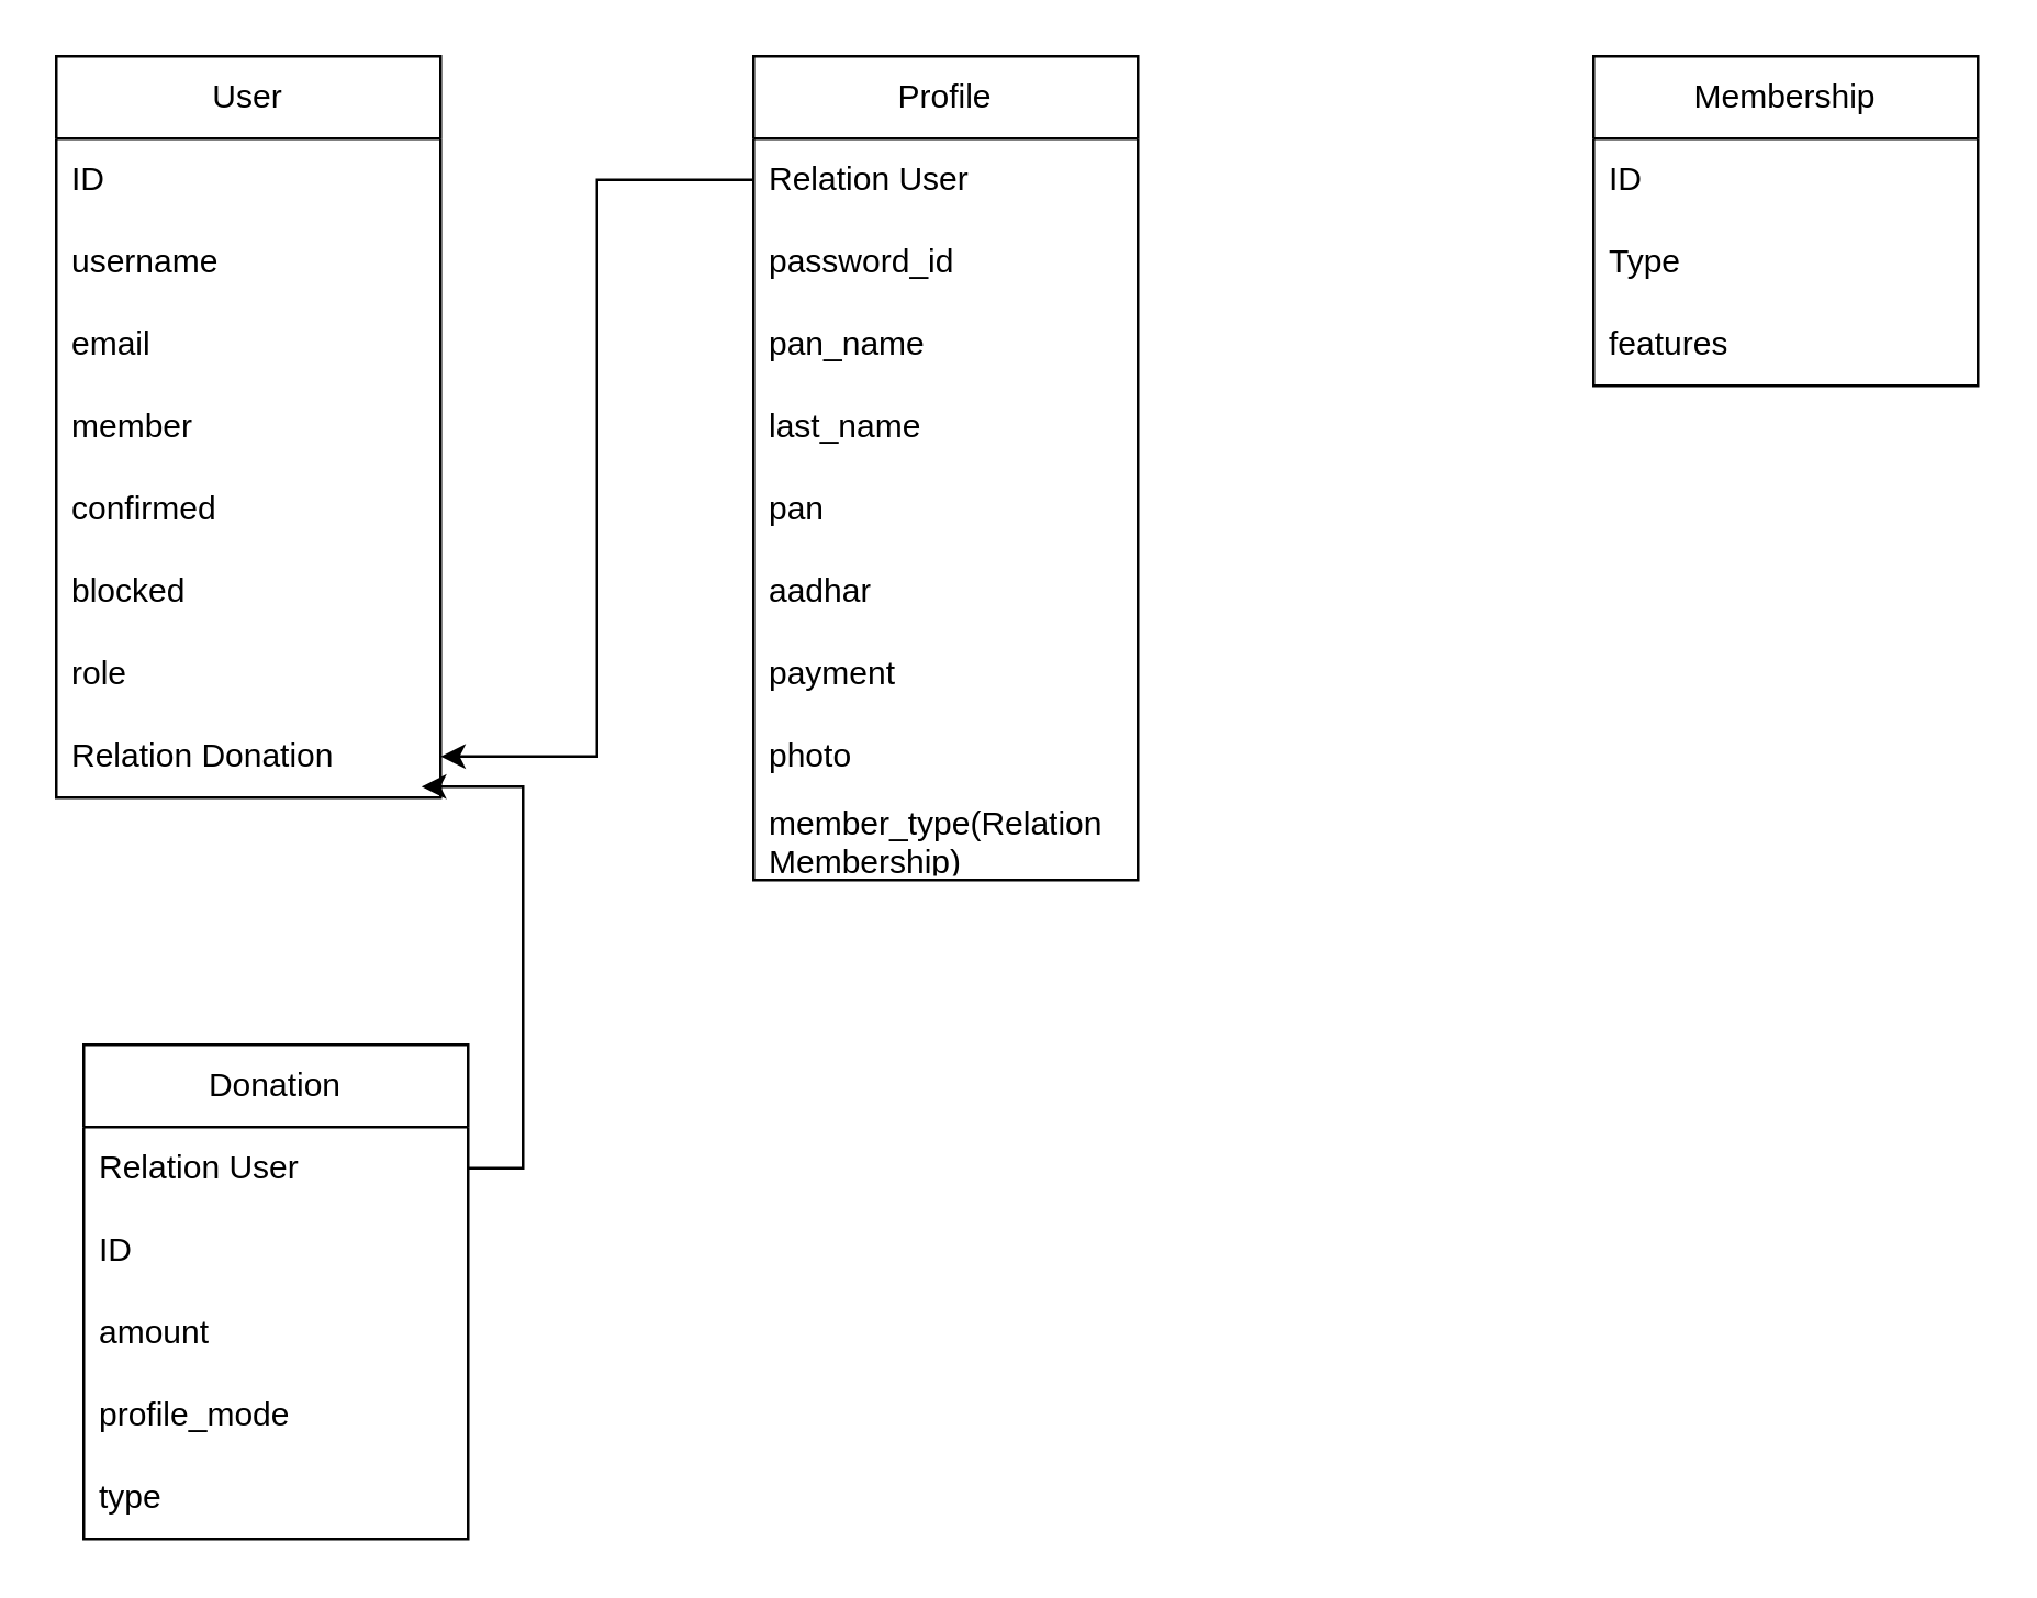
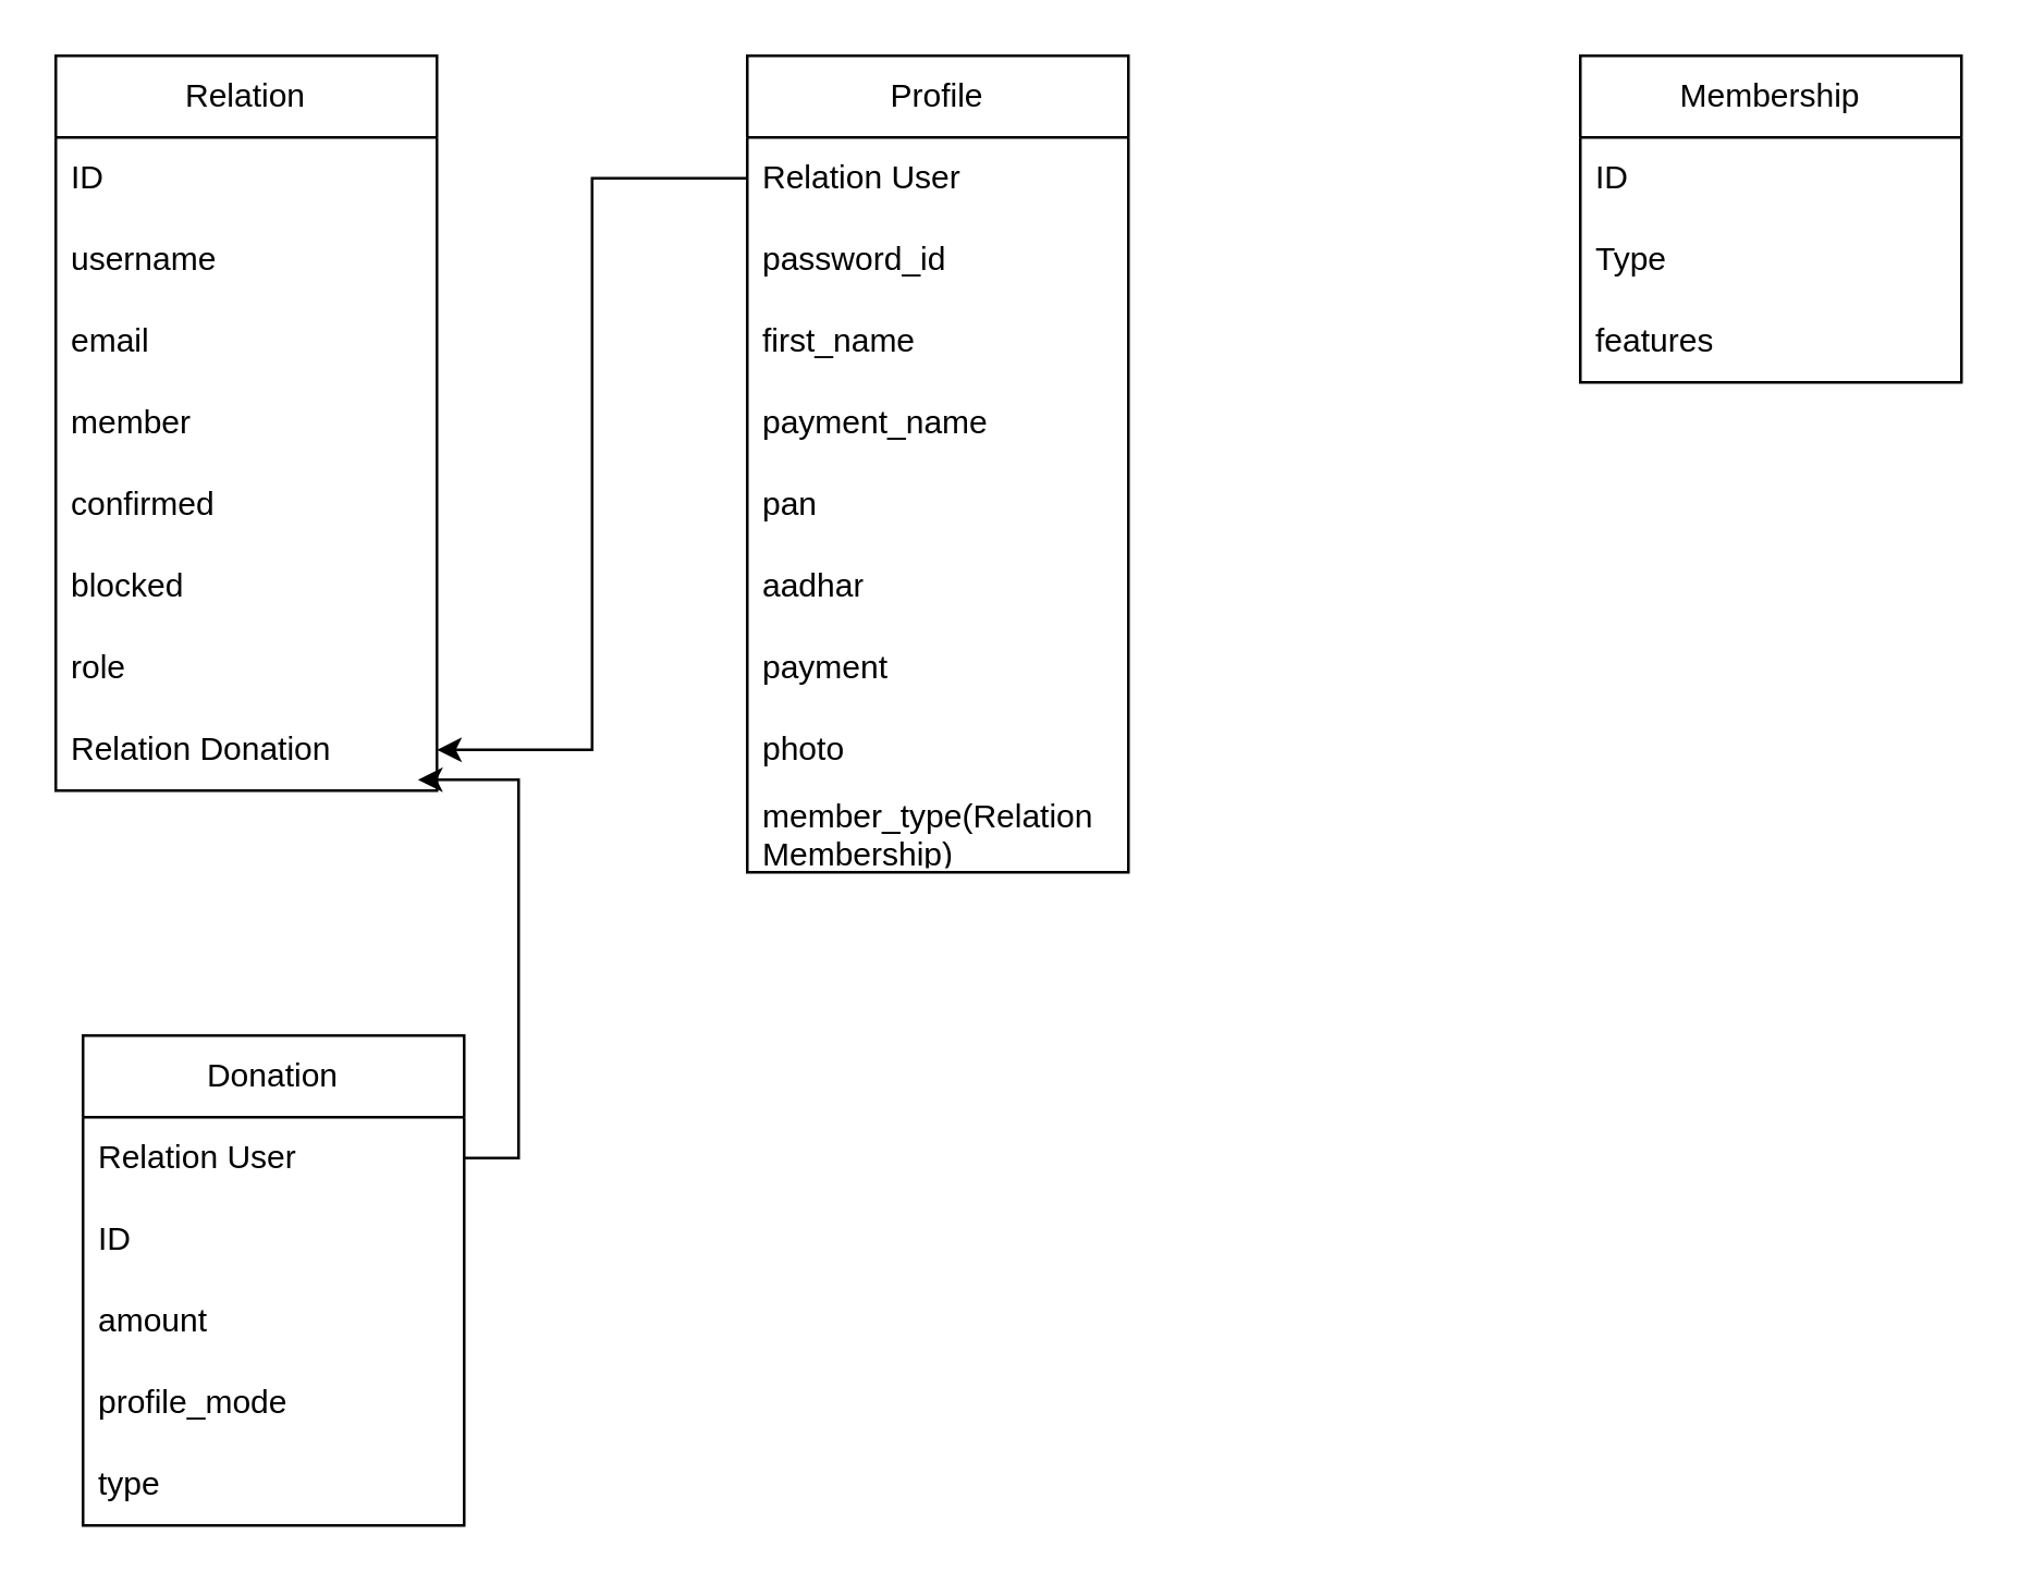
- <mxCell id="2" value="User" style="swimlane;fontStyle=0;childLayout=stackLayout;horizontal=1;startSize=30;horizontalStack=0;resizeParent=1;resizeParentMax=0;resizeLast=0;collapsible=1;marginBottom=0;whiteSpace=wrap;html=1;" vertex="1" parent="1"><mxGeometry x="20" y="20" width="140" height="270" as="geometry" /></mxCell>
+ <mxCell id="2" value="Relation" style="swimlane;fontStyle=0;childLayout=stackLayout;horizontal=1;startSize=30;horizontalStack=0;resizeParent=1;resizeParentMax=0;resizeLast=0;collapsible=1;marginBottom=0;whiteSpace=wrap;html=1;" vertex="1" parent="1"><mxGeometry x="20" y="20" width="140" height="270" as="geometry" /></mxCell>
- <mxCell id="14" value="pan_name" style="text;strokeColor=none;fillColor=none;align=left;verticalAlign=middle;spacingLeft=4;spacingRight=4;overflow=hidden;points=[[0,0.5],[1,0.5]];portConstraint=eastwest;rotatable=0;whiteSpace=wrap;html=1;" vertex="1" parent="11"><mxGeometry y="90" width="140" height="30" as="geometry" /></mxCell>
+ <mxCell id="14" value="first_name" style="text;strokeColor=none;fillColor=none;align=left;verticalAlign=middle;spacingLeft=4;spacingRight=4;overflow=hidden;points=[[0,0.5],[1,0.5]];portConstraint=eastwest;rotatable=0;whiteSpace=wrap;html=1;" vertex="1" parent="11"><mxGeometry y="90" width="140" height="30" as="geometry" /></mxCell>
- <mxCell id="15" value="last_name" style="text;strokeColor=none;fillColor=none;align=left;verticalAlign=middle;spacingLeft=4;spacingRight=4;overflow=hidden;points=[[0,0.5],[1,0.5]];portConstraint=eastwest;rotatable=0;whiteSpace=wrap;html=1;" vertex="1" parent="11"><mxGeometry y="120" width="140" height="30" as="geometry" /></mxCell>
+ <mxCell id="15" value="payment_name" style="text;strokeColor=none;fillColor=none;align=left;verticalAlign=middle;spacingLeft=4;spacingRight=4;overflow=hidden;points=[[0,0.5],[1,0.5]];portConstraint=eastwest;rotatable=0;whiteSpace=wrap;html=1;" vertex="1" parent="11"><mxGeometry y="120" width="140" height="30" as="geometry" /></mxCell>
